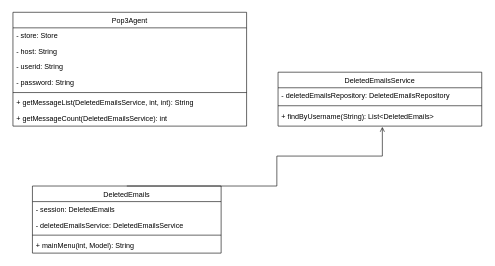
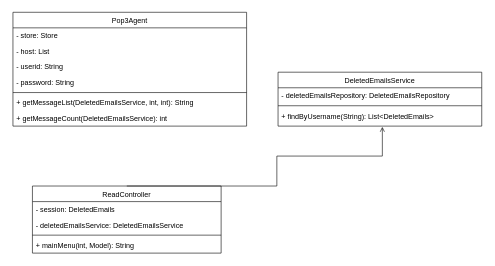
- <mxCell id="9" value="- host: String" style="text;align=left;verticalAlign=top;spacingLeft=4;spacingRight=4;overflow=hidden;rotatable=0;points=[[0,0.5],[1,0.5]];portConstraint=eastwest;" parent="7" vertex="1"><mxGeometry y="52" width="390" height="26" as="geometry" /></mxCell>
+ <mxCell id="9" value="- host: List" style="text;align=left;verticalAlign=top;spacingLeft=4;spacingRight=4;overflow=hidden;rotatable=0;points=[[0,0.5],[1,0.5]];portConstraint=eastwest;" parent="7" vertex="1"><mxGeometry y="52" width="390" height="26" as="geometry" /></mxCell>
- <mxCell id="2" value="DeletedEmails" style="swimlane;fontStyle=0;align=center;verticalAlign=top;childLayout=stackLayout;horizontal=1;startSize=26;horizontalStack=0;resizeParent=1;resizeLast=0;collapsible=1;marginBottom=0;rounded=0;shadow=0;strokeWidth=1;" parent="1" vertex="1"><mxGeometry x="53" y="310" width="315" height="112" as="geometry"><mxRectangle x="130" y="380" width="160" height="26" as="alternateBounds" /></mxGeometry></mxCell>
+ <mxCell id="2" value="ReadController" style="swimlane;fontStyle=0;align=center;verticalAlign=top;childLayout=stackLayout;horizontal=1;startSize=26;horizontalStack=0;resizeParent=1;resizeLast=0;collapsible=1;marginBottom=0;rounded=0;shadow=0;strokeWidth=1;" parent="1" vertex="1"><mxGeometry x="53" y="310" width="315" height="112" as="geometry"><mxRectangle x="130" y="380" width="160" height="26" as="alternateBounds" /></mxGeometry></mxCell>
